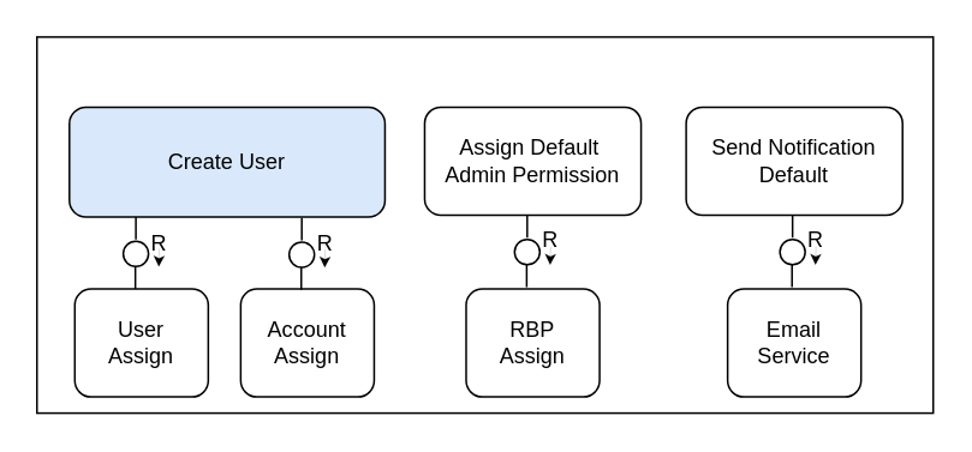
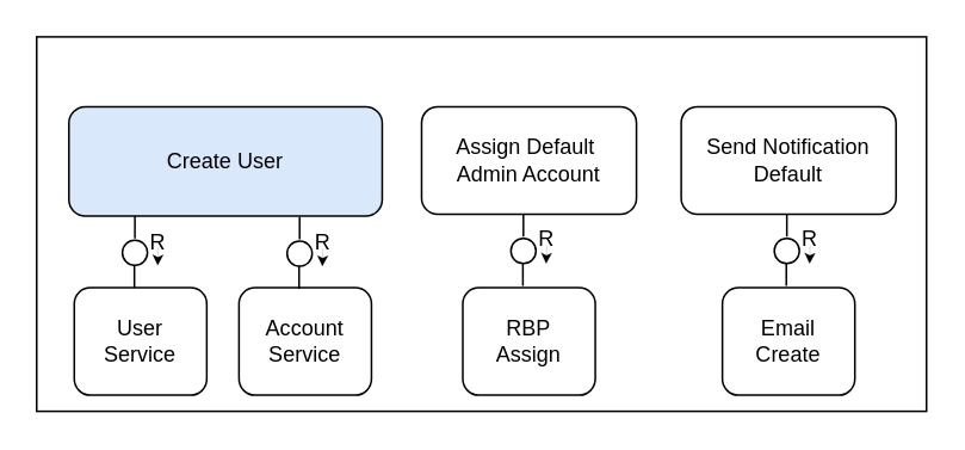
- <mxCell id="4" value="Assign Default&amp;nbsp;&lt;br&gt;Admin Permission" style="rounded=1;whiteSpace=wrap;html=1;" vertex="1" parent="1"><mxGeometry x="235" y="59" width="120" height="60" as="geometry" /></mxCell>
+ <mxCell id="4" value="Assign Default&amp;nbsp;&lt;br&gt;Admin Account" style="rounded=1;whiteSpace=wrap;html=1;" vertex="1" parent="1"><mxGeometry x="235" y="59" width="120" height="60" as="geometry" /></mxCell>
- <mxCell id="6" value="User&lt;br&gt;Assign" style="rounded=1;whiteSpace=wrap;html=1;" vertex="1" parent="1"><mxGeometry x="41" y="160" width="74" height="60" as="geometry" /></mxCell>
+ <mxCell id="6" value="User&lt;br&gt;Service" style="rounded=1;whiteSpace=wrap;html=1;" vertex="1" parent="1"><mxGeometry x="41" y="160" width="74" height="60" as="geometry" /></mxCell>
- <mxCell id="7" value="Account&lt;br&gt;Assign" style="rounded=1;whiteSpace=wrap;html=1;" vertex="1" parent="1"><mxGeometry x="133" y="160" width="74" height="60" as="geometry" /></mxCell>
+ <mxCell id="7" value="Account&lt;br&gt;Service" style="rounded=1;whiteSpace=wrap;html=1;" vertex="1" parent="1"><mxGeometry x="133" y="160" width="74" height="60" as="geometry" /></mxCell>
- <mxCell id="9" value="Email&lt;br&gt;Service" style="rounded=1;whiteSpace=wrap;html=1;" vertex="1" parent="1"><mxGeometry x="403" y="160" width="74" height="60" as="geometry" /></mxCell>
+ <mxCell id="9" value="Email&lt;br&gt;Create" style="rounded=1;whiteSpace=wrap;html=1;" vertex="1" parent="1"><mxGeometry x="403" y="160" width="74" height="60" as="geometry" /></mxCell>
